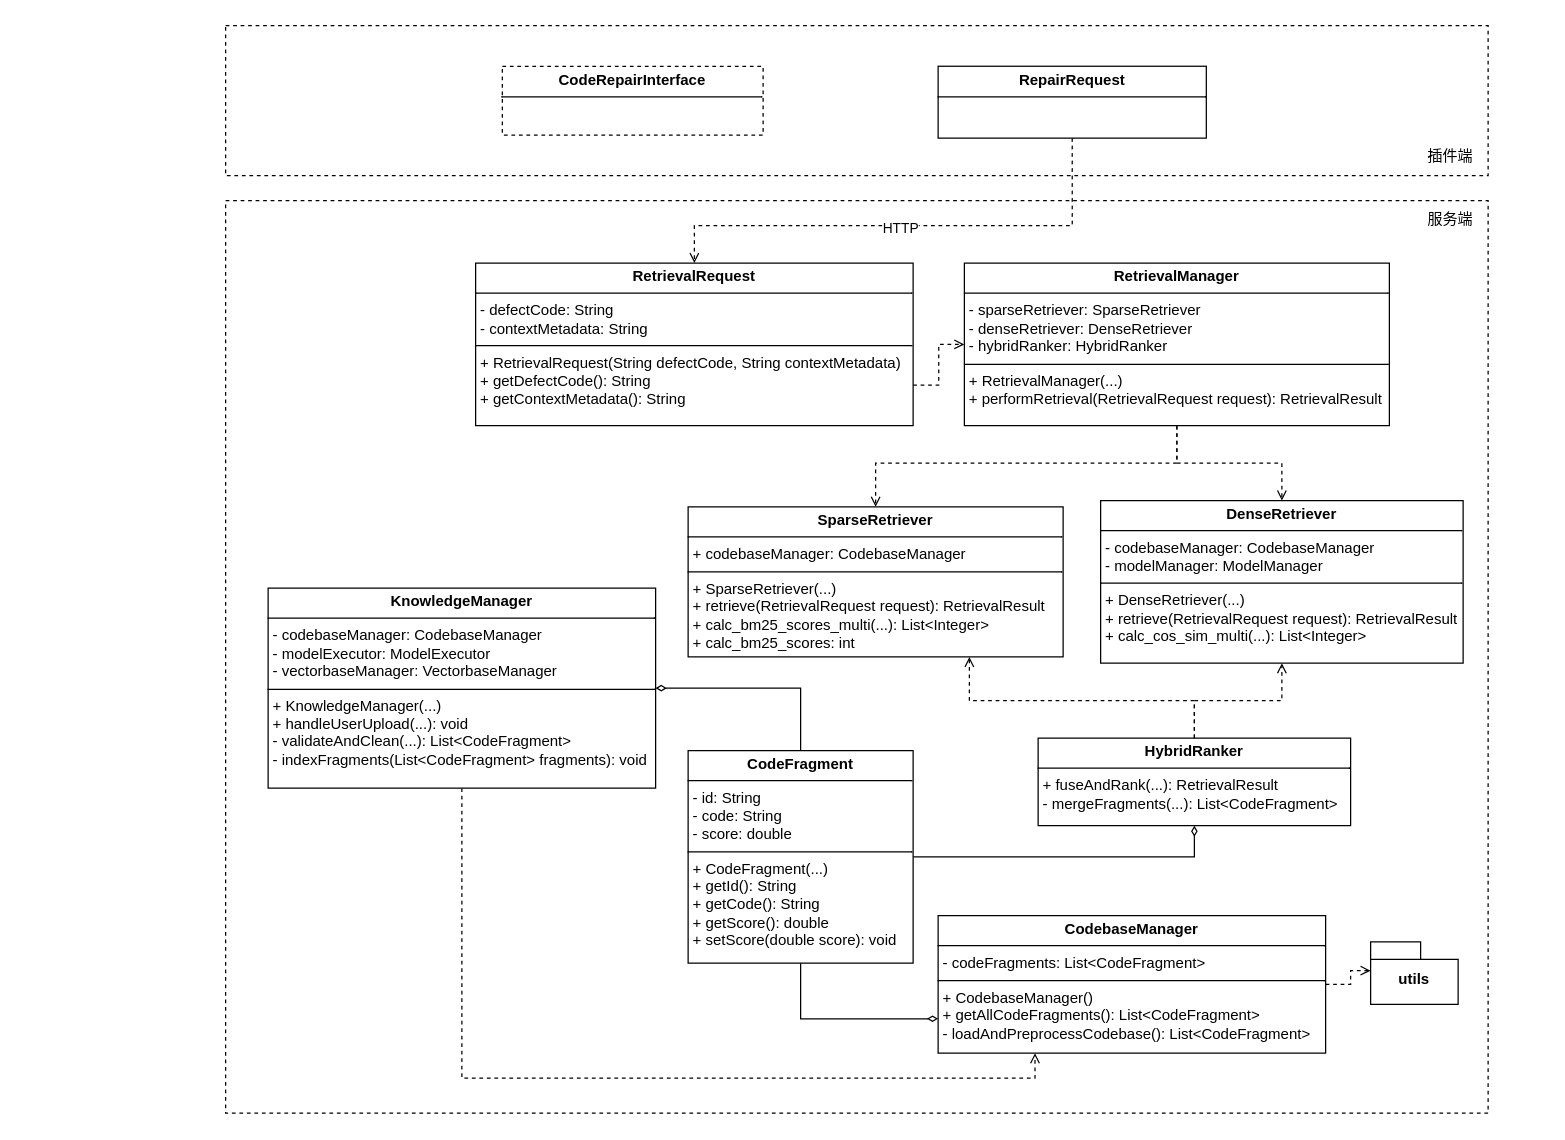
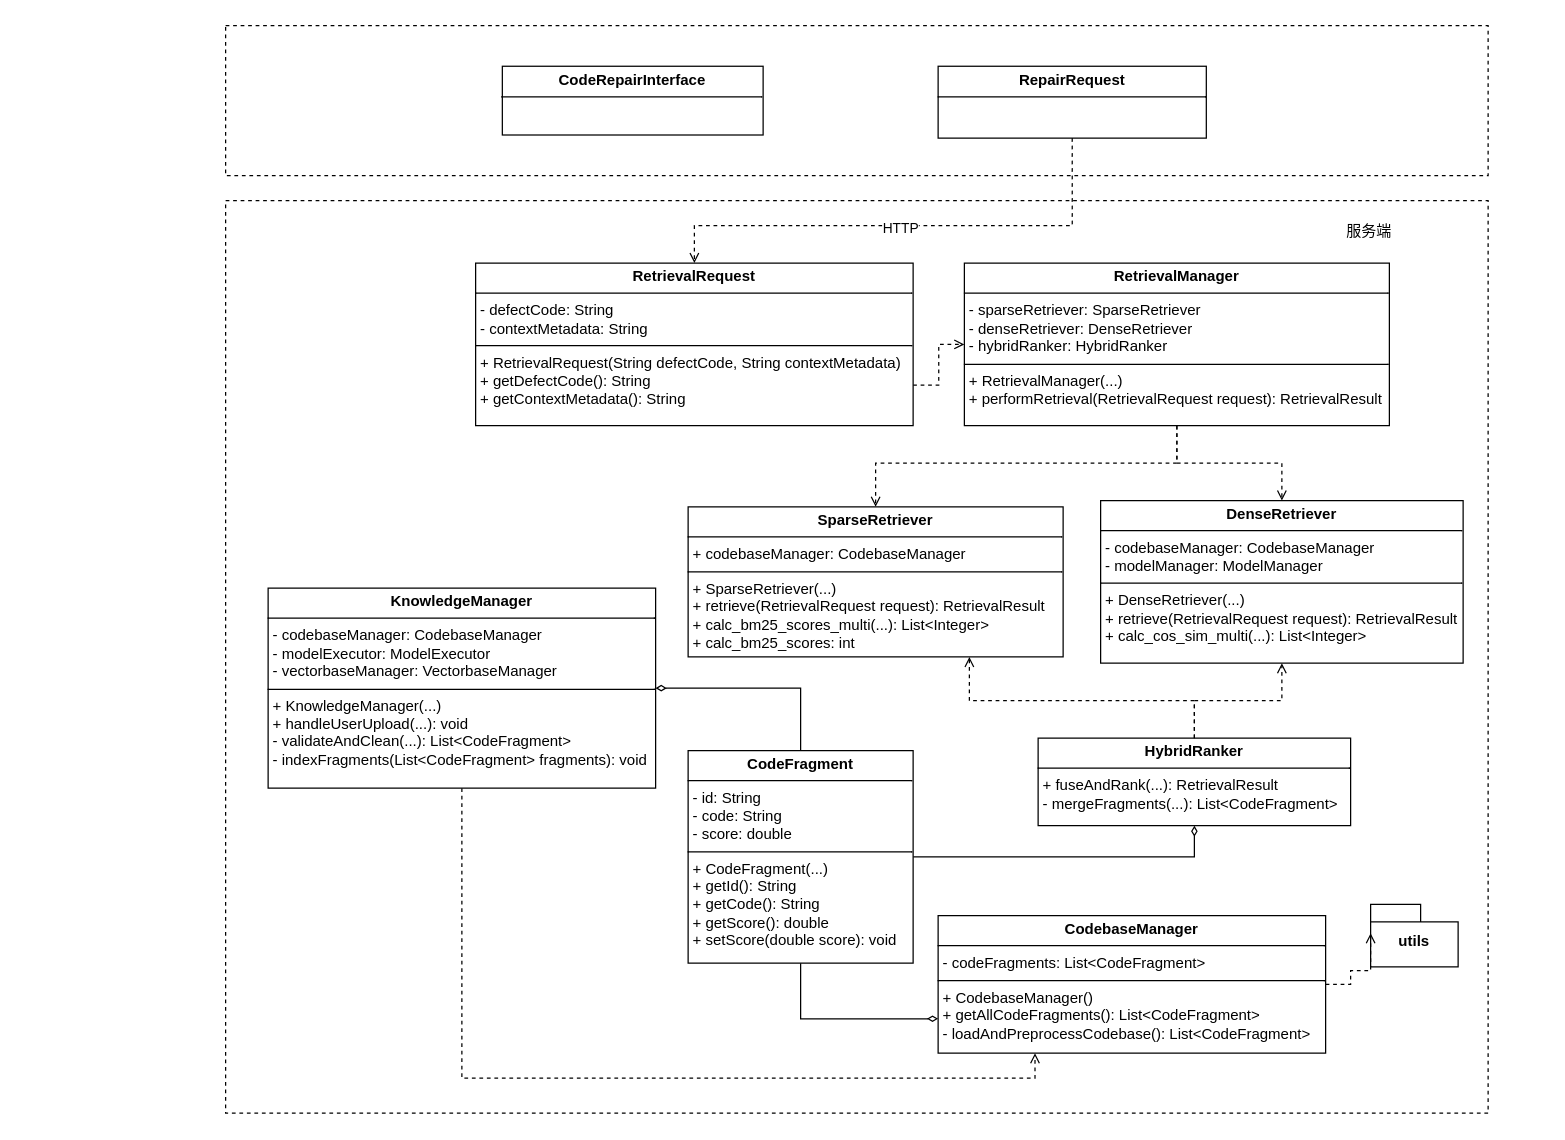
- <mxCell id="28" value="&lt;p style=&quot;margin:0px;margin-top:4px;text-align:center;&quot;&gt;&lt;b&gt;CodeRepairInterface&lt;/b&gt;&lt;/p&gt;&lt;hr size=&quot;1&quot; style=&quot;border-style:solid;&quot;&gt;&lt;div style=&quot;height:2px;&quot;&gt;&lt;/div&gt;&lt;div style=&quot;height:2px;&quot;&gt;&lt;/div&gt;" style="verticalAlign=top;align=left;overflow=fill;html=1;whiteSpace=wrap;dashed=1;" vertex="1" parent="24"><mxGeometry x="221.37" y="32.5" width="208.63" height="55" as="geometry" /></mxCell>
+ <mxCell id="28" value="&lt;p style=&quot;margin:0px;margin-top:4px;text-align:center;&quot;&gt;&lt;b&gt;CodeRepairInterface&lt;/b&gt;&lt;/p&gt;&lt;hr size=&quot;1&quot; style=&quot;border-style:solid;&quot;&gt;&lt;div style=&quot;height:2px;&quot;&gt;&lt;/div&gt;&lt;div style=&quot;height:2px;&quot;&gt;&lt;/div&gt;" style="verticalAlign=top;align=left;overflow=fill;html=1;whiteSpace=wrap;" vertex="1" parent="24"><mxGeometry x="221.37" y="32.5" width="208.63" height="55" as="geometry" /></mxCell>
- <mxCell id="26" value="插件端" style="text;html=1;align=center;verticalAlign=middle;whiteSpace=wrap;rounded=0;" vertex="1" parent="24"><mxGeometry x="950" y="90" width="60" height="30" as="geometry" /></mxCell>
- <mxCell id="4" value="服务端" style="text;html=1;align=center;verticalAlign=middle;whiteSpace=wrap;rounded=0;" vertex="1" parent="2"><mxGeometry x="1110" width="60" height="30" as="geometry" /></mxCell>
+ <mxCell id="4" value="服务端" style="text;html=1;align=center;verticalAlign=middle;whiteSpace=wrap;rounded=0;" vertex="1" parent="2"><mxGeometry x="1045" y="10" width="60" height="30" as="geometry" /></mxCell>
- <mxCell id="10" value="utils" style="shape=folder;fontStyle=1;spacingTop=10;tabWidth=40;tabHeight=14;tabPosition=left;html=1;whiteSpace=wrap;" vertex="1" parent="2"><mxGeometry x="1076" y="593" width="70" height="50" as="geometry" /></mxCell>
+ <mxCell id="10" value="utils" style="shape=folder;fontStyle=1;spacingTop=10;tabWidth=40;tabHeight=14;tabPosition=left;html=1;whiteSpace=wrap;" vertex="1" parent="2"><mxGeometry x="1076" y="563" width="70" height="50" as="geometry" /></mxCell>
